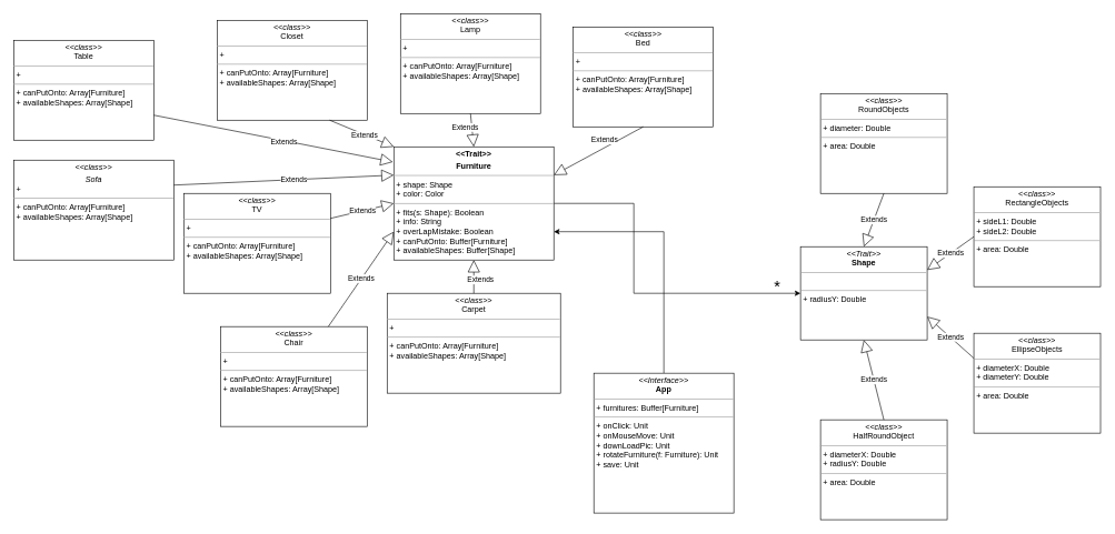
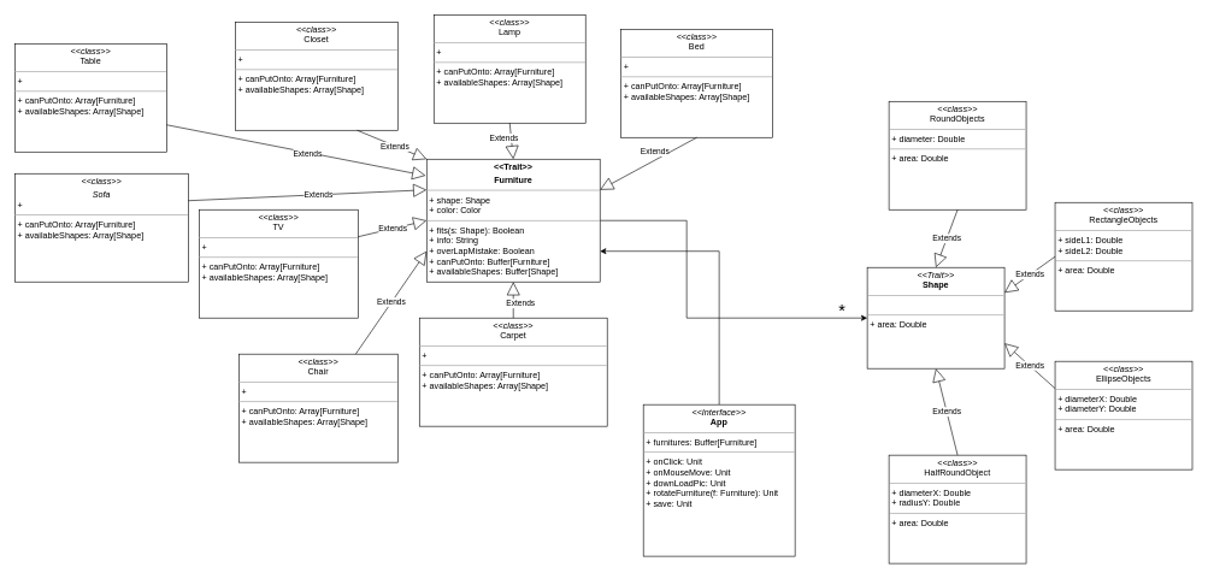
- <mxCell id="2" value="&lt;p style=&quot;margin:0px;margin-top:4px;text-align:center;&quot;&gt;&lt;i&gt;&amp;lt;&amp;lt;Trait&amp;gt;&amp;gt;&lt;/i&gt;&lt;br&gt;&lt;b&gt;Shape&lt;/b&gt;&lt;/p&gt;&lt;hr size=&quot;1&quot;&gt;&lt;p style=&quot;margin:0px;margin-left:4px;&quot;&gt;&lt;br&gt;&lt;/p&gt;&lt;hr size=&quot;1&quot;&gt;&lt;p style=&quot;margin:0px;margin-left:4px;&quot;&gt;+ radiusY: Double&lt;br&gt;&lt;/p&gt;" style="verticalAlign=top;align=left;overflow=fill;fontSize=12;fontFamily=Helvetica;html=1;whiteSpace=wrap;" vertex="1" parent="1"><mxGeometry x="1200" y="370" width="190" height="140" as="geometry" /></mxCell>
+ <mxCell id="2" value="&lt;p style=&quot;margin:0px;margin-top:4px;text-align:center;&quot;&gt;&lt;i&gt;&amp;lt;&amp;lt;Trait&amp;gt;&amp;gt;&lt;/i&gt;&lt;br&gt;&lt;b&gt;Shape&lt;/b&gt;&lt;/p&gt;&lt;hr size=&quot;1&quot;&gt;&lt;p style=&quot;margin:0px;margin-left:4px;&quot;&gt;&lt;br&gt;&lt;/p&gt;&lt;hr size=&quot;1&quot;&gt;&lt;p style=&quot;margin:0px;margin-left:4px;&quot;&gt;+ area: Double&lt;br&gt;&lt;/p&gt;" style="verticalAlign=top;align=left;overflow=fill;fontSize=12;fontFamily=Helvetica;html=1;whiteSpace=wrap;" vertex="1" parent="1"><mxGeometry x="1200" y="370" width="190" height="140" as="geometry" /></mxCell>
